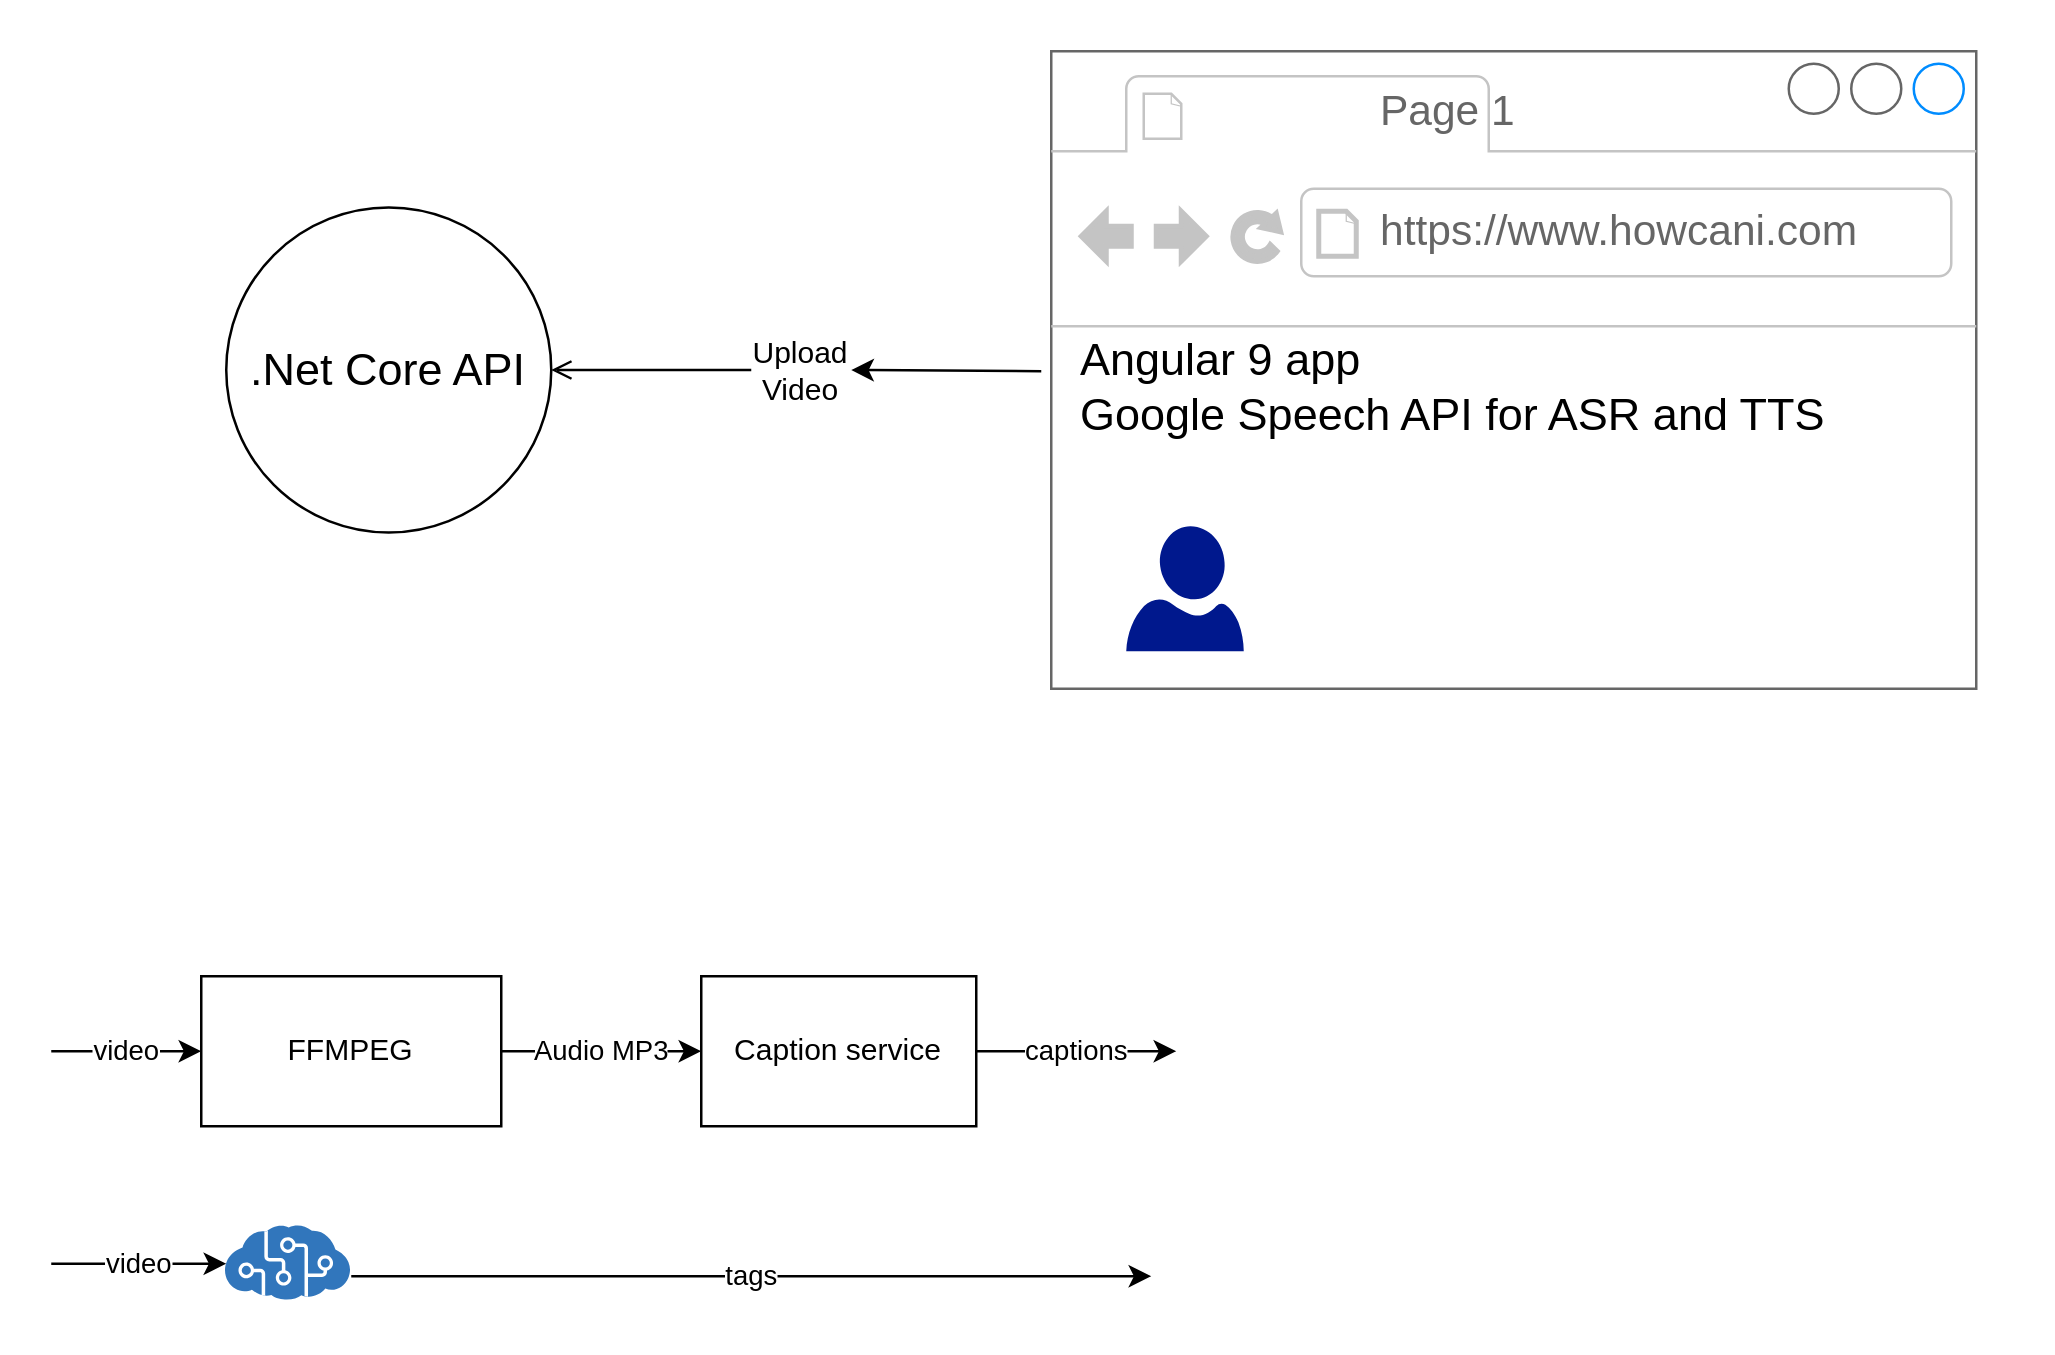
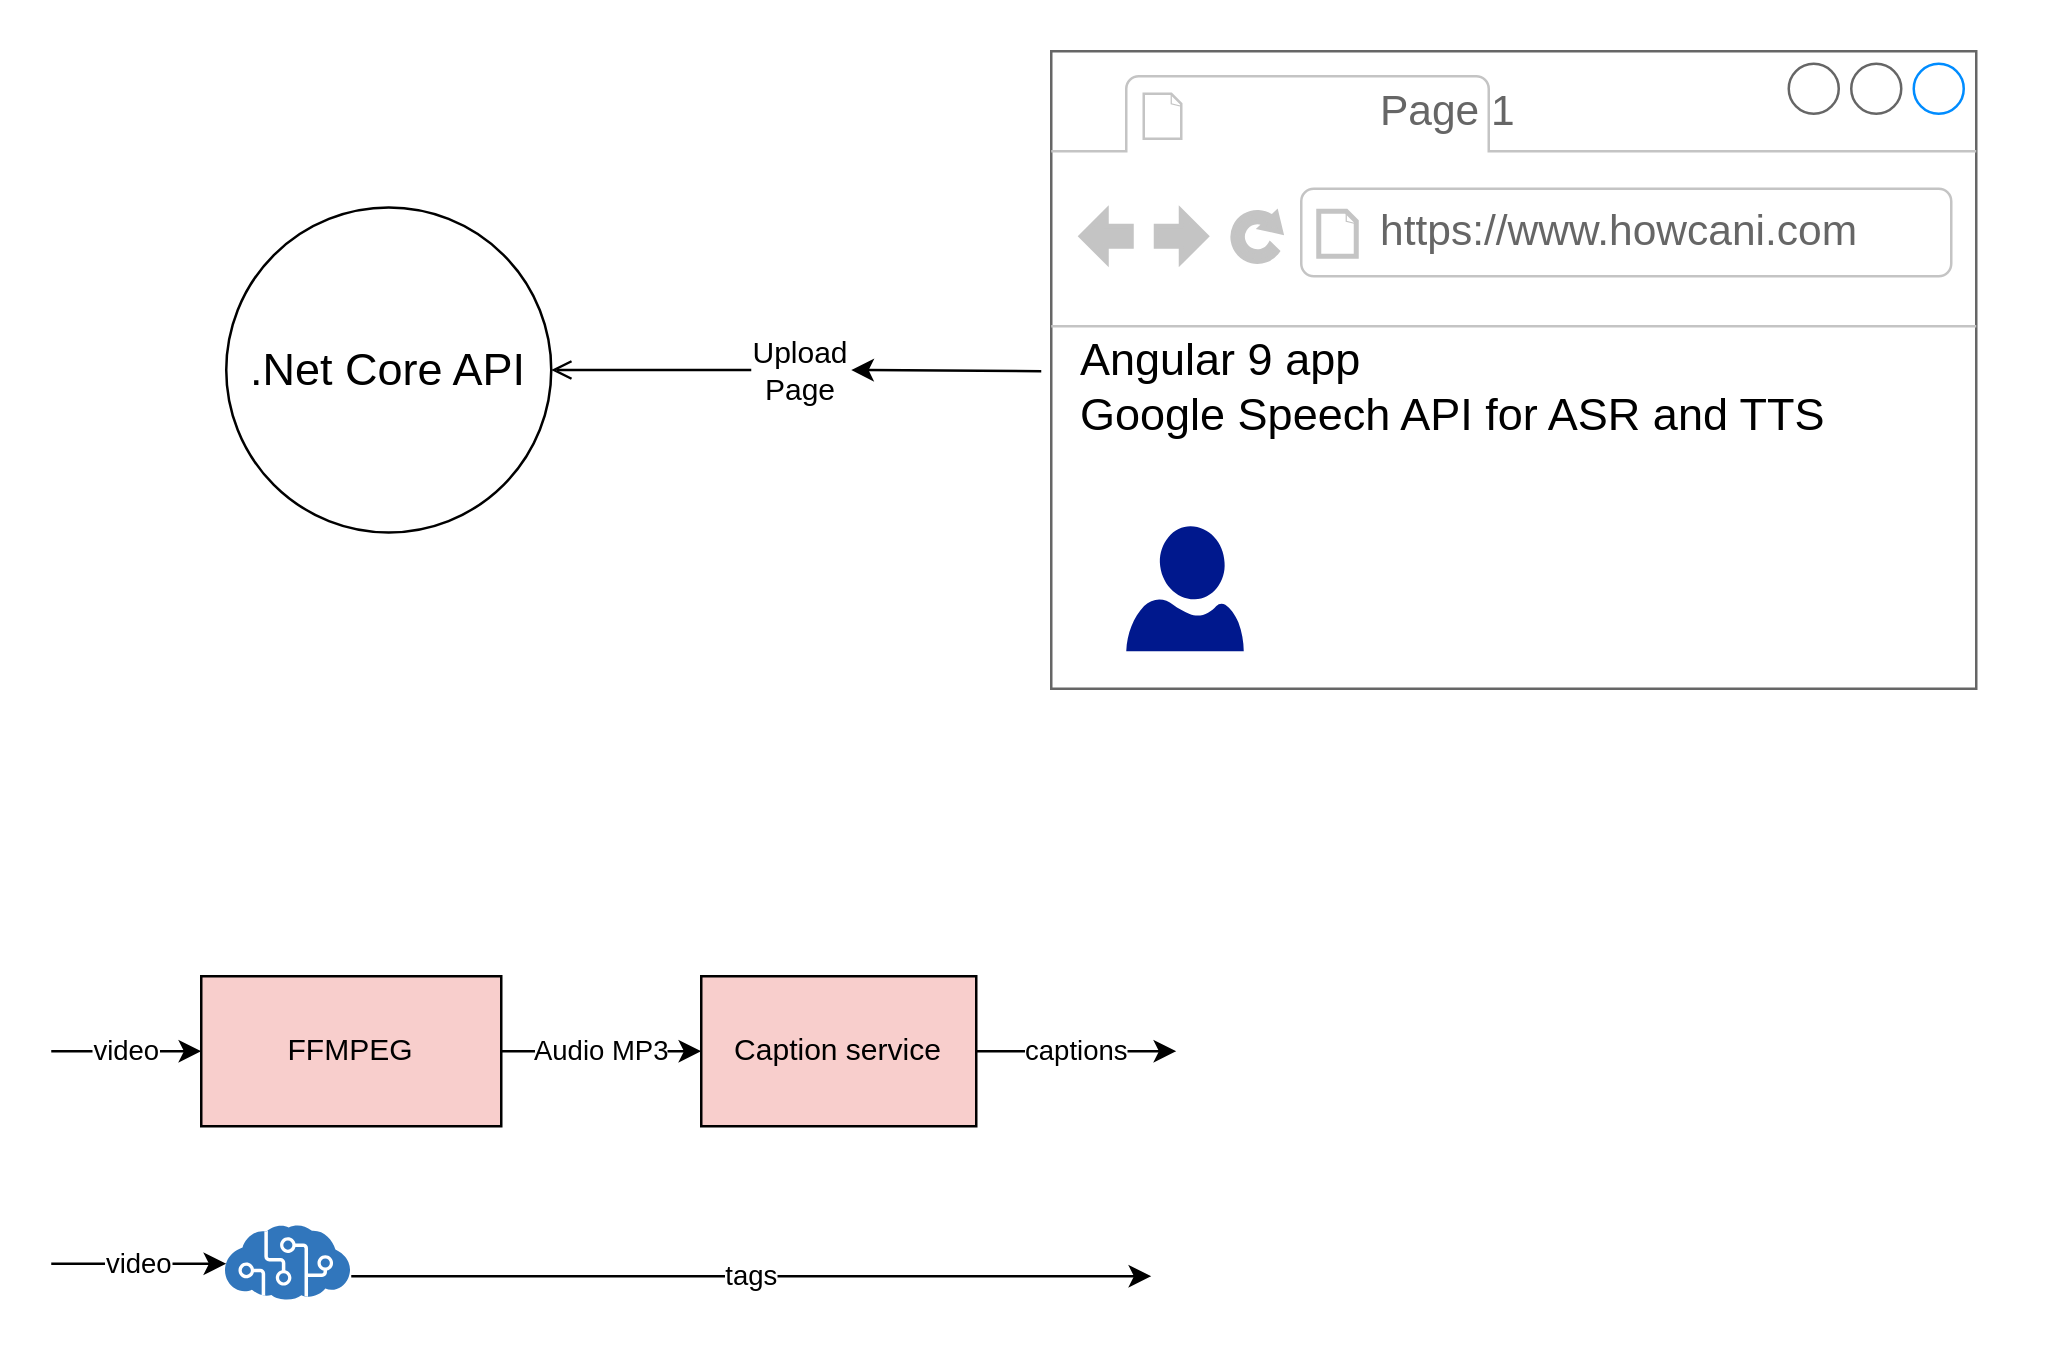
- <mxCell id="9" value="Upload Video" style="text;html=1;strokeColor=none;fillColor=none;align=center;verticalAlign=middle;whiteSpace=wrap;rounded=0;" vertex="1" parent="1"><mxGeometry x="300" y="137.5" width="40" height="20" as="geometry" /></mxCell>
+ <mxCell id="9" value="Upload Page" style="text;html=1;strokeColor=none;fillColor=none;align=center;verticalAlign=middle;whiteSpace=wrap;rounded=0;" vertex="1" parent="1"><mxGeometry x="300" y="137.5" width="40" height="20" as="geometry" /></mxCell>
- <mxCell id="11" value="FFMPEG" style="rounded=0;whiteSpace=wrap;html=1;" vertex="1" parent="1"><mxGeometry x="80" y="390" width="120" height="60" as="geometry" /></mxCell>
+ <mxCell id="11" value="FFMPEG" style="rounded=0;whiteSpace=wrap;html=1;fillColor=#f8cecc;" vertex="1" parent="1"><mxGeometry x="80" y="390" width="120" height="60" as="geometry" /></mxCell>
- <mxCell id="16" value="Caption service" style="rounded=0;whiteSpace=wrap;html=1;" vertex="1" parent="1"><mxGeometry x="280" y="390" width="110" height="60" as="geometry" /></mxCell>
+ <mxCell id="16" value="Caption service" style="rounded=0;whiteSpace=wrap;html=1;fillColor=#f8cecc;" vertex="1" parent="1"><mxGeometry x="280" y="390" width="110" height="60" as="geometry" /></mxCell>
